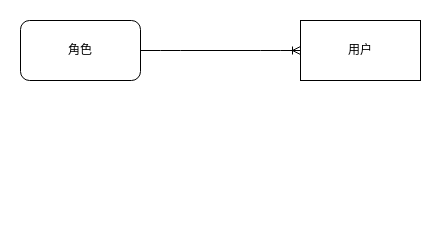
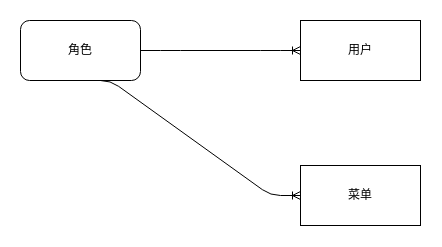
+ <mxCell id="6" value="" style="edgeStyle=entityRelationEdgeStyle;fontSize=12;html=1;endArrow=ERoneToMany;exitX=0.5;exitY=1;exitDx=0;exitDy=0;entryX=0;entryY=0.5;entryDx=0;entryDy=0;" edge="1" parent="1" source="2" target="5"><mxGeometry width="100" height="100" relative="1" as="geometry"><mxPoint x="70" y="200" as="sourcePoint" /><mxPoint x="170" y="100" as="targetPoint" /></mxGeometry></mxCell>
+ <mxCell id="5" value="菜单" style="rounded=0;whiteSpace=wrap;html=1;" vertex="1" parent="1"><mxGeometry x="300" y="165" width="120" height="60" as="geometry" /></mxCell>
